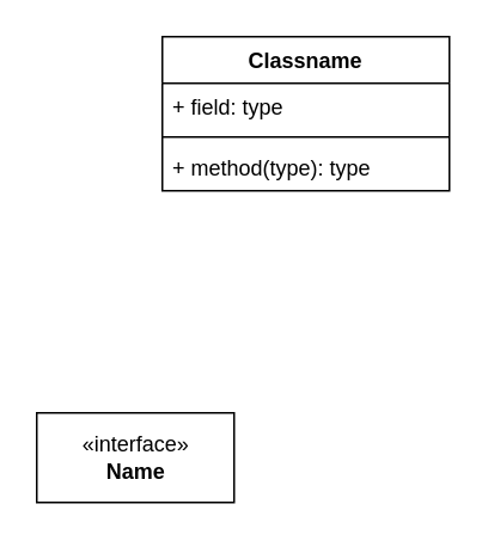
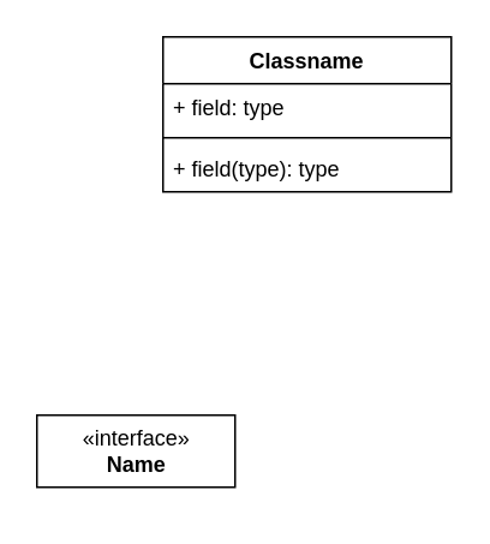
- <mxCell id="5" value="+ method(type): type" style="text;strokeColor=none;fillColor=none;align=left;verticalAlign=top;spacingLeft=4;spacingRight=4;overflow=hidden;rotatable=0;points=[[0,0.5],[1,0.5]];portConstraint=eastwest;" vertex="1" parent="2"><mxGeometry y="60" width="160" height="26" as="geometry" /></mxCell>
+ <mxCell id="5" value="+ field(type): type" style="text;strokeColor=none;fillColor=none;align=left;verticalAlign=top;spacingLeft=4;spacingRight=4;overflow=hidden;rotatable=0;points=[[0,0.5],[1,0.5]];portConstraint=eastwest;" vertex="1" parent="2"><mxGeometry y="60" width="160" height="26" as="geometry" /></mxCell>
- <mxCell id="6" value="&amp;laquo;interface&amp;raquo;&lt;br&gt;&lt;b&gt;Name&lt;/b&gt;" style="html=1;" vertex="1" parent="1"><mxGeometry x="20" y="230" width="110" height="50" as="geometry" /></mxCell>
+ <mxCell id="6" value="&amp;laquo;interface&amp;raquo;&lt;br&gt;&lt;b&gt;Name&lt;/b&gt;" style="html=1;" vertex="1" parent="1"><mxGeometry x="20" y="230" width="110" height="40" as="geometry" /></mxCell>
